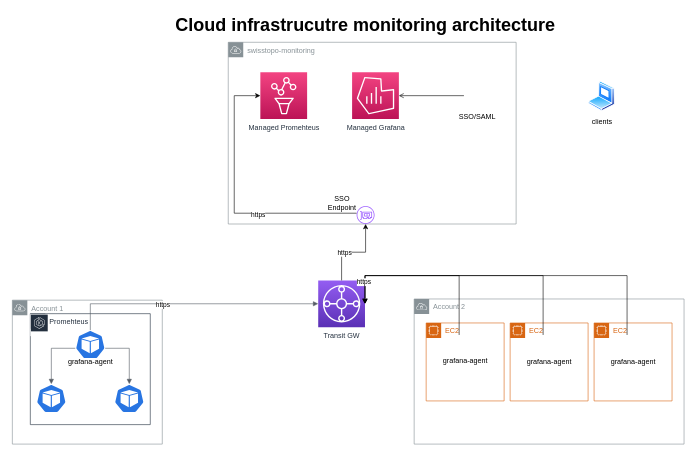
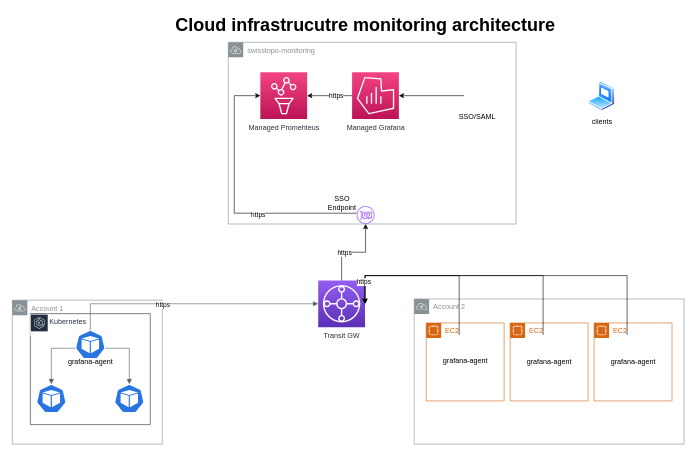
+ <mxCell id="5" value="" style="edgeStyle=orthogonalEdgeStyle;rounded=0;orthogonalLoop=1;jettySize=auto;html=1;" edge="1" parent="1" source="7" target="8"><mxGeometry relative="1" as="geometry" /></mxCell>
+ <mxCell id="6" value="&lt;div&gt;https&lt;/div&gt;" style="edgeLabel;html=1;align=center;verticalAlign=middle;resizable=0;points=[];" vertex="1" connectable="0" parent="5"><mxGeometry x="-0.292" relative="1" as="geometry"><mxPoint as="offset" /></mxGeometry></mxCell>
- <mxCell id="31" value="" style="edgeStyle=orthogonalEdgeStyle;rounded=0;orthogonalLoop=1;jettySize=auto;html=1;endArrow=open;" edge="1" parent="1" source="32" target="7"><mxGeometry relative="1" as="geometry" /></mxCell>
+ <mxCell id="31" value="" style="edgeStyle=orthogonalEdgeStyle;rounded=0;orthogonalLoop=1;jettySize=auto;html=1;" edge="1" parent="1" source="32" target="7"><mxGeometry relative="1" as="geometry" /></mxCell>
- <mxCell id="11" value="&lt;div&gt;Promehteus&lt;/div&gt;" style="points=[[0,0],[0.25,0],[0.5,0],[0.75,0],[1,0],[1,0.25],[1,0.5],[1,0.75],[1,1],[0.75,1],[0.5,1],[0.25,1],[0,1],[0,0.75],[0,0.5],[0,0.25]];outlineConnect=0;gradientColor=none;html=1;whiteSpace=wrap;fontSize=12;fontStyle=0;shape=mxgraph.aws4.group;grIcon=mxgraph.aws4.group_aws_cloud;strokeColor=#232F3E;fillColor=none;verticalAlign=top;align=left;spacingLeft=30;fontColor=#232F3E;dashed=0;" vertex="1" parent="10"><mxGeometry width="200" height="185" as="geometry" /></mxCell>
+ <mxCell id="11" value="&lt;div&gt;Kubernetes&lt;/div&gt;" style="points=[[0,0],[0.25,0],[0.5,0],[0.75,0],[1,0],[1,0.25],[1,0.5],[1,0.75],[1,1],[0.75,1],[0.5,1],[0.25,1],[0,1],[0,0.75],[0,0.5],[0,0.25]];outlineConnect=0;gradientColor=none;html=1;whiteSpace=wrap;fontSize=12;fontStyle=0;shape=mxgraph.aws4.group;grIcon=mxgraph.aws4.group_aws_cloud;strokeColor=#232F3E;fillColor=none;verticalAlign=top;align=left;spacingLeft=30;fontColor=#232F3E;dashed=0;" vertex="1" parent="10"><mxGeometry width="200" height="185" as="geometry" /></mxCell>
